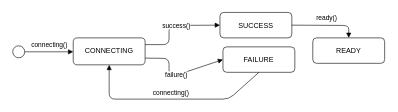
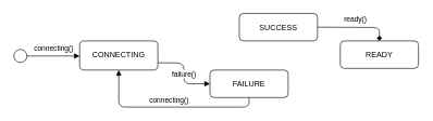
- <mxCell id="8" value="ready()" style="endArrow=block;endFill=1;endSize=6;html=1;exitX=1;exitY=0.5;exitDx=0;exitDy=0;entryX=0.5;entryY=0;entryDx=0;entryDy=0;" parent="1" edge="1" target="4" source="3"><mxGeometry y="12" width="100" relative="1" as="geometry"><mxPoint x="441" y="86" as="sourcePoint" /><mxPoint x="521" y="86" as="targetPoint" /><mxPoint as="offset" /><Array as="points"><mxPoint x="581" y="42" /></Array></mxGeometry></mxCell>
+ <mxCell id="8" value="ready()" style="endArrow=diamond;endFill=1;endSize=6;html=1;exitX=1;exitY=0.5;exitDx=0;exitDy=0;entryX=0.5;entryY=0;entryDx=0;entryDy=0;" parent="1" edge="1" target="4" source="3"><mxGeometry y="12" width="100" relative="1" as="geometry"><mxPoint x="441" y="86" as="sourcePoint" /><mxPoint x="521" y="86" as="targetPoint" /><mxPoint as="offset" /><Array as="points"><mxPoint x="581" y="42" /></Array></mxGeometry></mxCell>
- <mxCell id="7" value="success()" style="endArrow=block;endFill=1;endSize=6;html=1;entryX=0;entryY=0.5;entryDx=0;entryDy=0;exitX=1;exitY=0.25;exitDx=0;exitDy=0;" parent="1" edge="1" target="3" source="2"><mxGeometry x="0.071" width="100" relative="1" as="geometry"><mxPoint x="241" y="86" as="sourcePoint" /><mxPoint x="321" y="86" as="targetPoint" /><mxPoint as="offset" /><Array as="points"><mxPoint x="281" y="74" /><mxPoint x="281" y="42" /></Array></mxGeometry></mxCell>
- <mxCell id="5" value="&lt;div&gt;FAILURE&lt;/div&gt;" style="shape=ext;rounded=1;html=1;whiteSpace=wrap;" parent="1" vertex="1"><mxGeometry x="371" y="77.75" width="120" height="42.5" as="geometry" /></mxCell>
+ <mxCell id="5" value="&lt;div&gt;FAILURE&lt;/div&gt;" style="shape=ext;rounded=1;html=1;whiteSpace=wrap;" parent="1" vertex="1"><mxGeometry x="321" y="107.75" width="120" height="42.5" as="geometry" /></mxCell>
